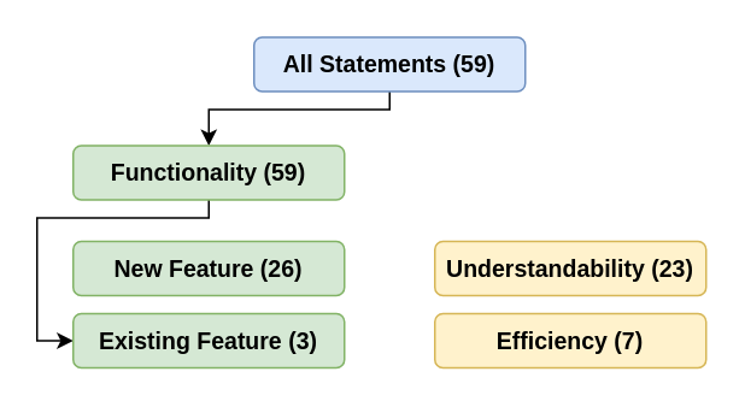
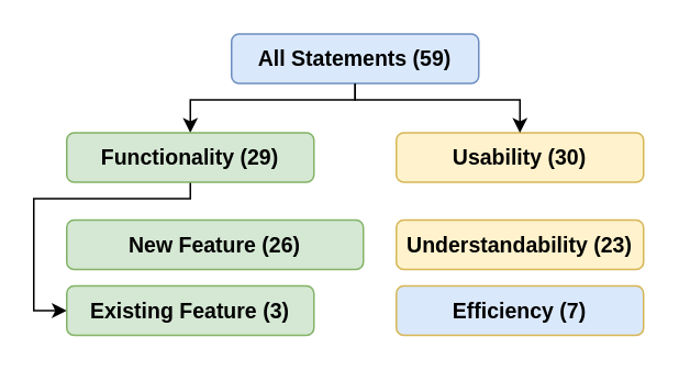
+ <mxCell id="7" value="" style="edgeStyle=orthogonalEdgeStyle;rounded=0;orthogonalLoop=1;jettySize=auto;html=1;" edge="1" parent="1" source="3" target="6"><mxGeometry relative="1" as="geometry"><mxPoint x="230" y="90" as="sourcePoint" /><mxPoint x="120" y="130" as="targetPoint" /><Array as="points"><mxPoint x="215" y="60" /><mxPoint x="315" y="60" /></Array></mxGeometry></mxCell>
- <mxCell id="5" value="Functionality (59)" style="whiteSpace=wrap;html=1;rounded=1;fontStyle=1;fontSize=13;fontFamily=Helvetica;fillColor=#d5e8d4;strokeColor=#82b366;" vertex="1" parent="1"><mxGeometry x="40" y="80" width="150" height="30" as="geometry" /></mxCell>
+ <mxCell id="5" value="Functionality (29)" style="whiteSpace=wrap;html=1;rounded=1;fontStyle=1;fontSize=13;fontFamily=Helvetica;fillColor=#d5e8d4;strokeColor=#82b366;" vertex="1" parent="1"><mxGeometry x="40" y="80" width="150" height="30" as="geometry" /></mxCell>
+ <mxCell id="6" value="Usability (30)" style="whiteSpace=wrap;html=1;rounded=1;fontStyle=1;fontSize=13;fontFamily=Helvetica;fillColor=#fff2cc;strokeColor=#d6b656;" vertex="1" parent="1"><mxGeometry x="240" y="80" width="150" height="30" as="geometry" /></mxCell>
- <mxCell id="11" value="New Feature (26)" style="whiteSpace=wrap;html=1;rounded=1;fontStyle=1;fontSize=13;fontFamily=Helvetica;fillColor=#d5e8d4;strokeColor=#82b366;" vertex="1" parent="1"><mxGeometry x="40" y="133" width="150" height="30" as="geometry" /></mxCell>
+ <mxCell id="11" value="New Feature (26)" style="whiteSpace=wrap;html=1;rounded=1;fontStyle=1;fontSize=13;fontFamily=Helvetica;fillColor=#d5e8d4;strokeColor=#82b366;" vertex="1" parent="1"><mxGeometry x="40" y="133" width="180" height="30" as="geometry" /></mxCell>
- <mxCell id="8" value="Efficiency (7)" style="whiteSpace=wrap;html=1;rounded=1;fontStyle=1;fontSize=13;fontFamily=Helvetica;fillColor=#fff2cc;strokeColor=#d6b656;" vertex="1" parent="1"><mxGeometry x="240" y="173" width="150" height="30" as="geometry" /></mxCell>
+ <mxCell id="8" value="Efficiency (7)" style="whiteSpace=wrap;html=1;rounded=1;fontStyle=1;fontSize=13;fontFamily=Helvetica;fillColor=#dae8fc;strokeColor=#d6b656;" vertex="1" parent="1"><mxGeometry x="240" y="173" width="150" height="30" as="geometry" /></mxCell>
